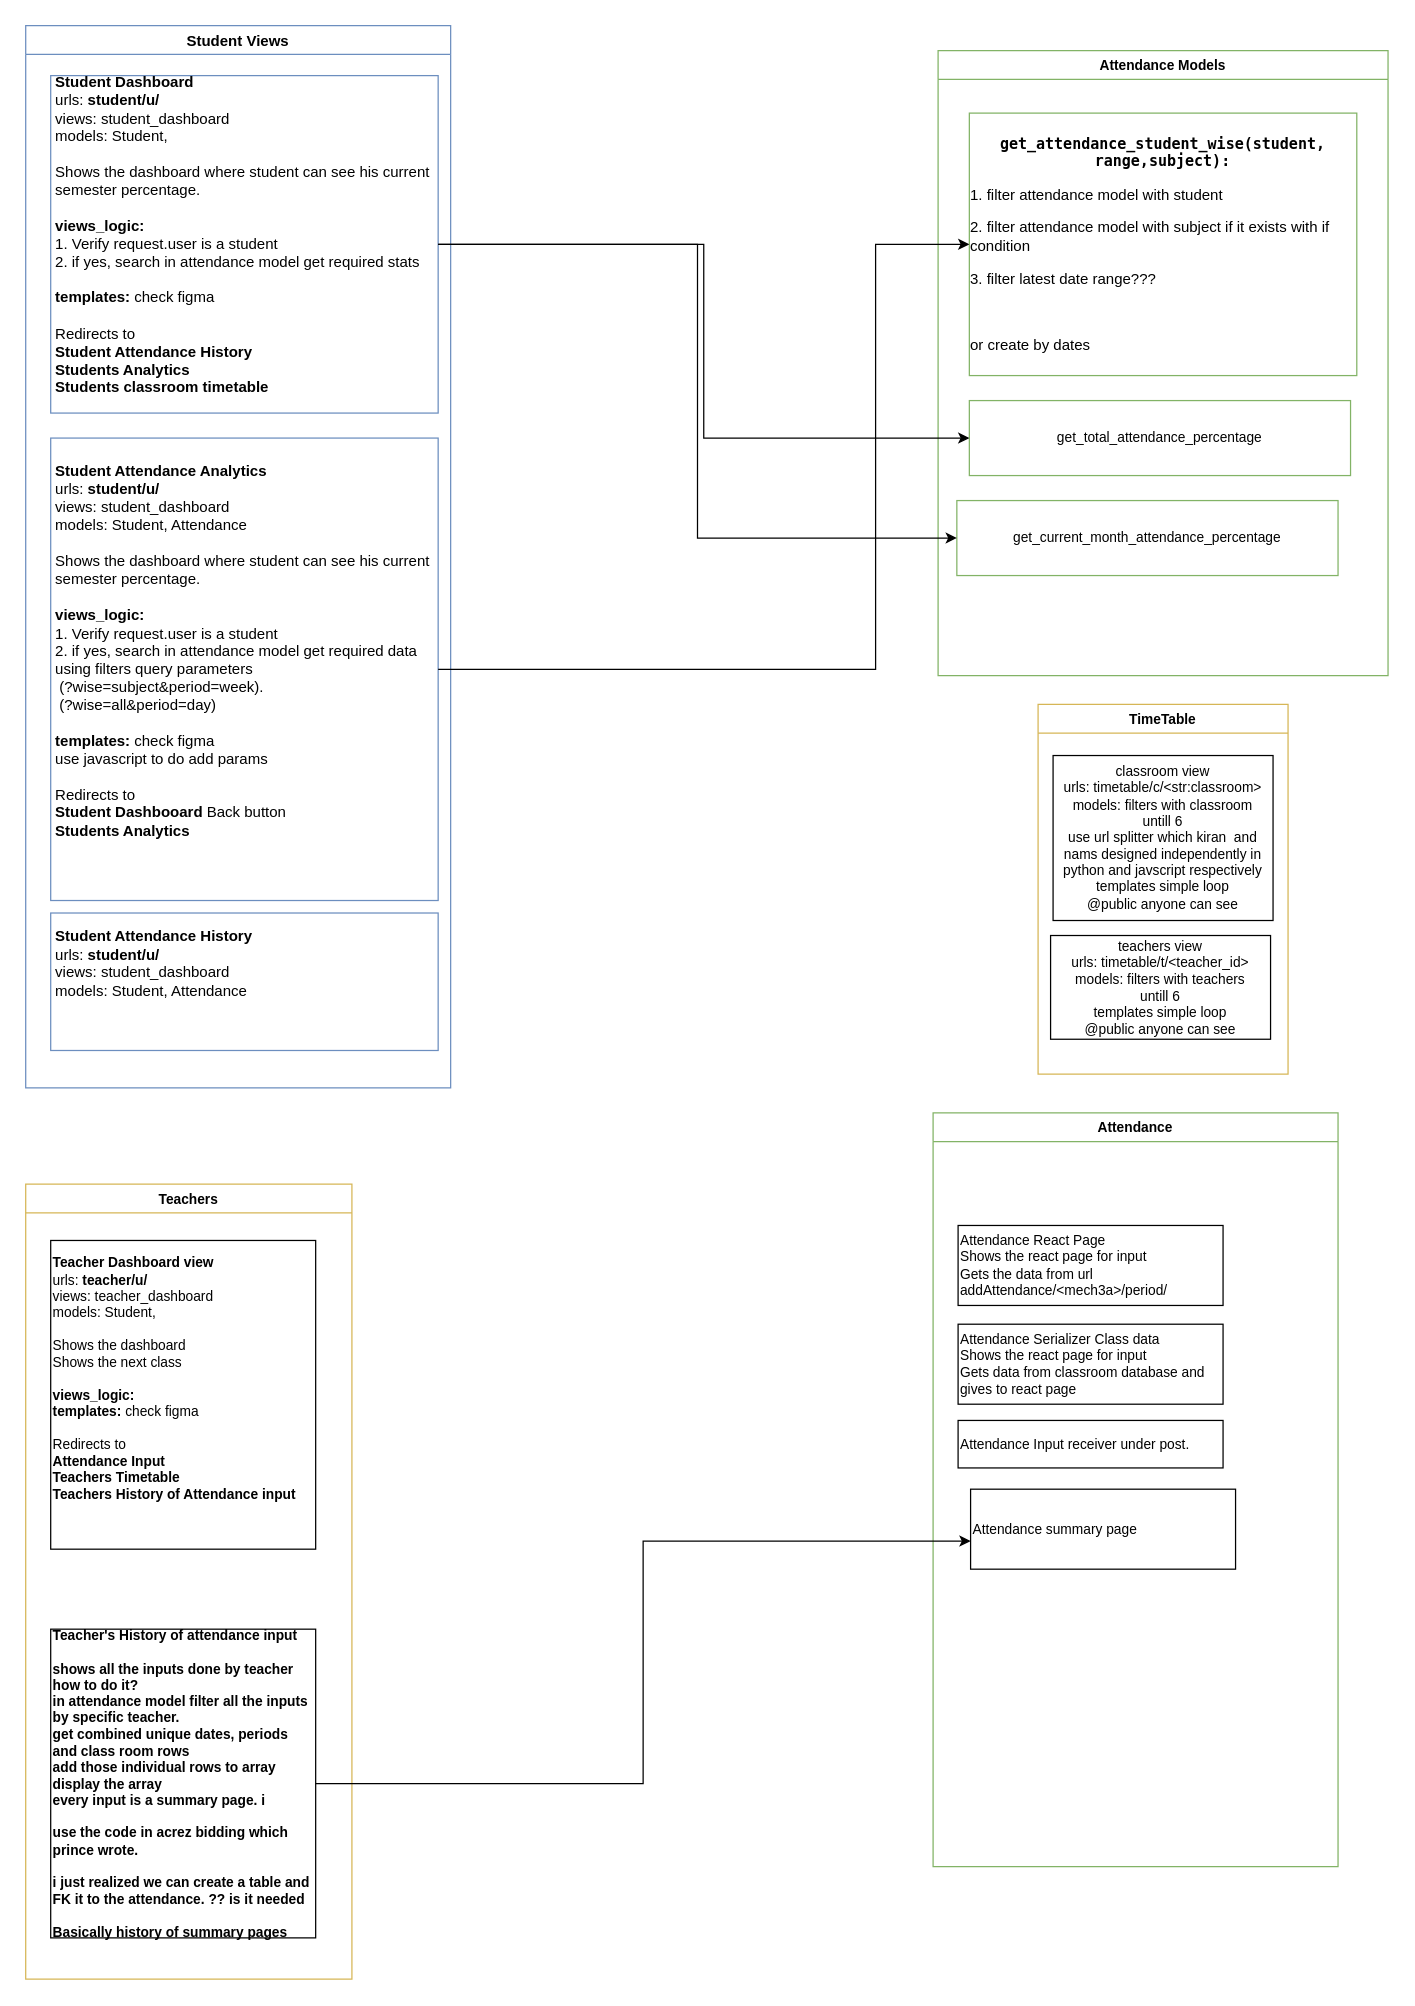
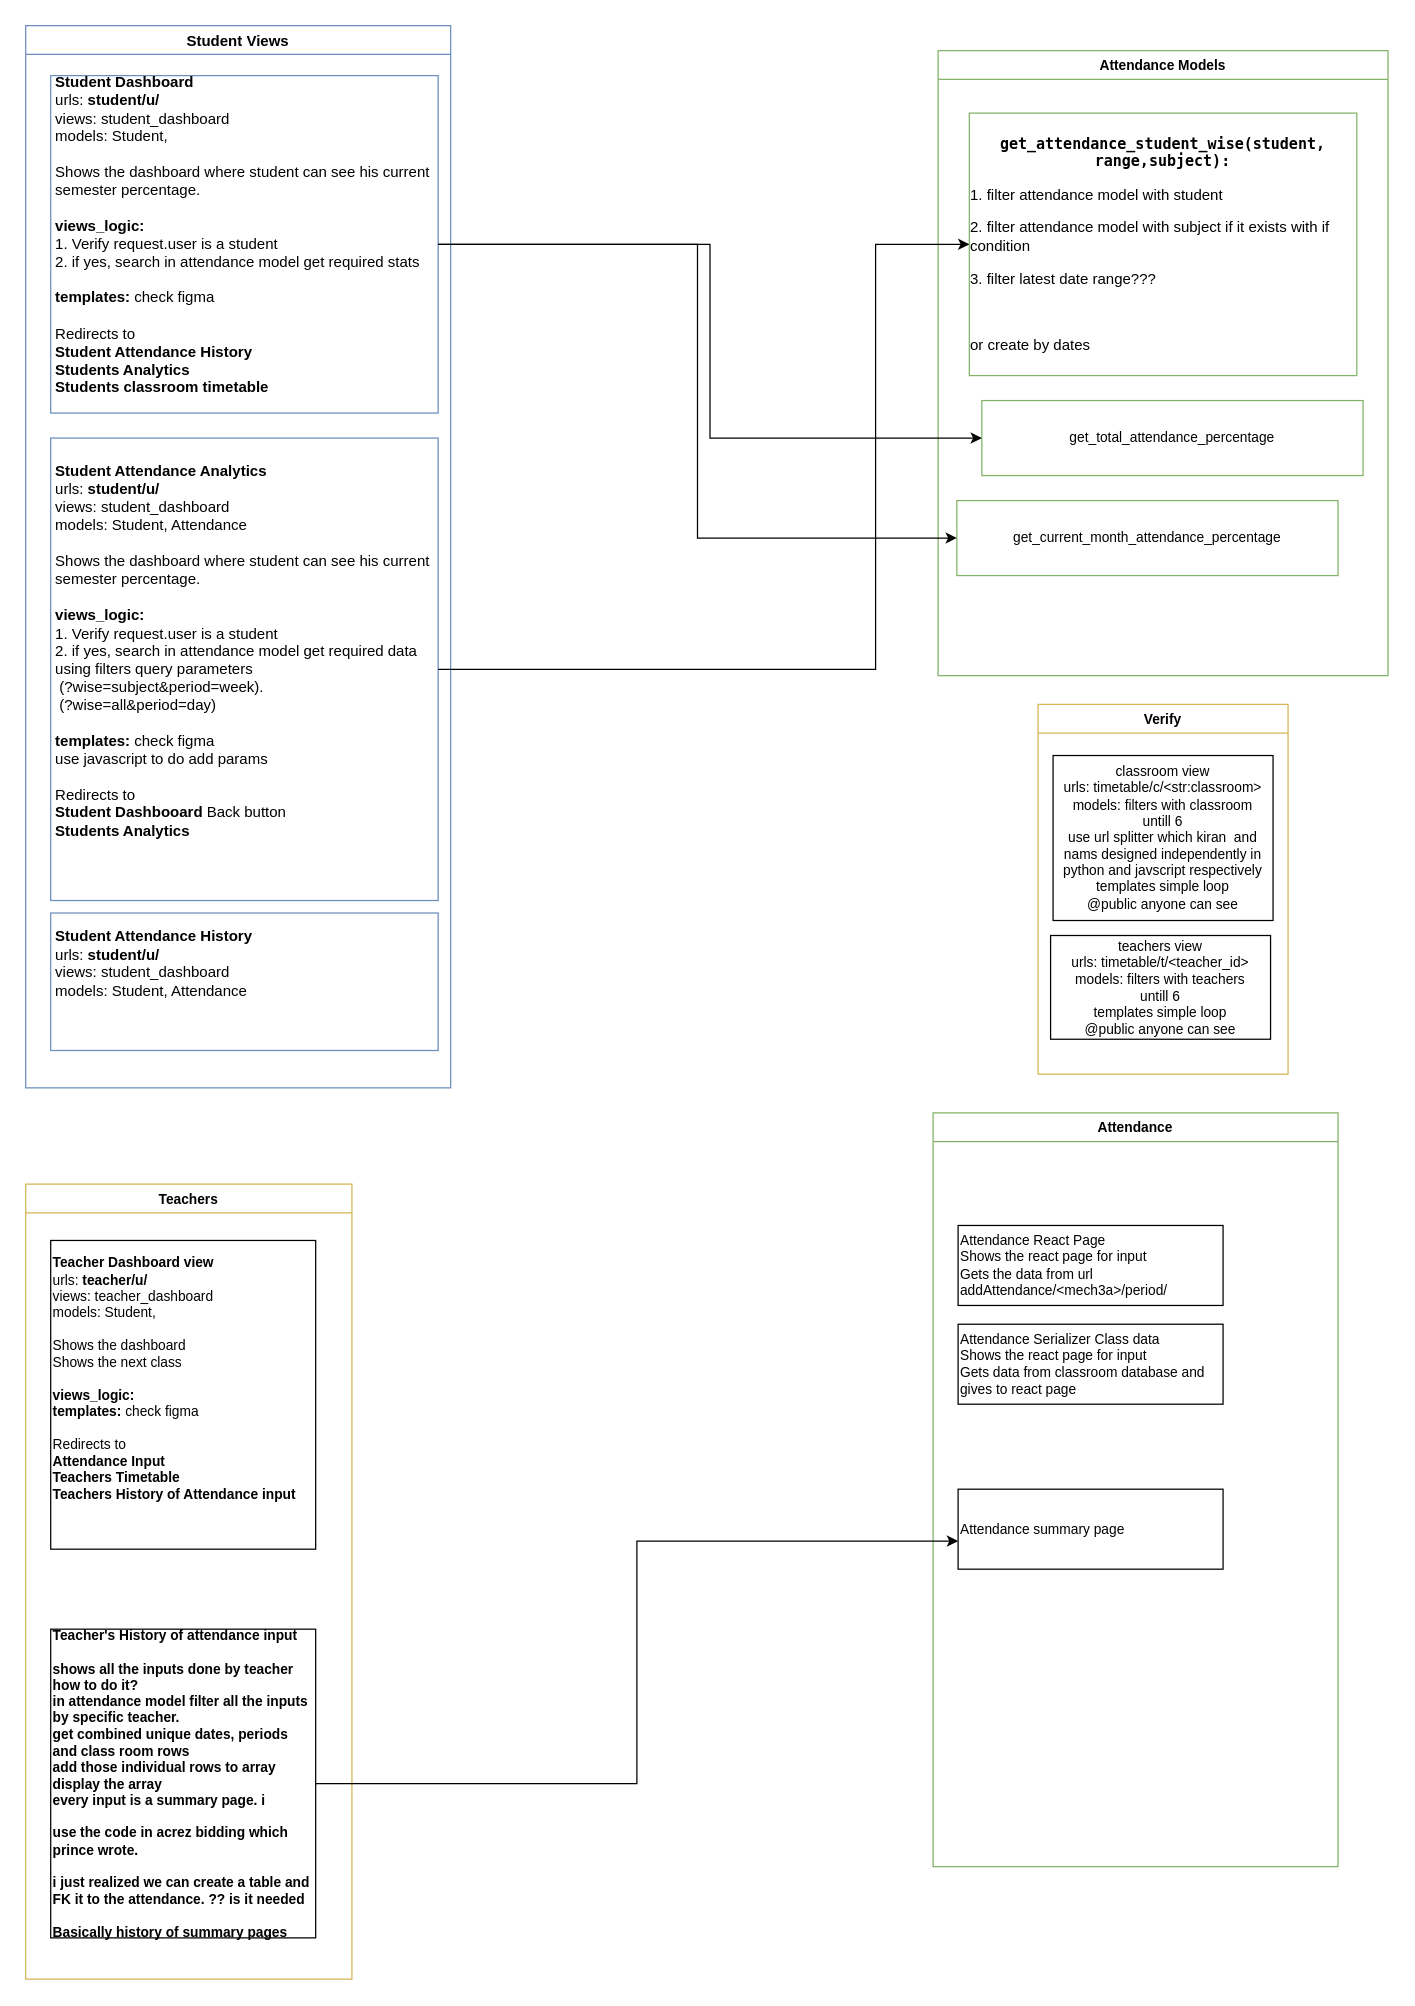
- <mxCell id="8" value="get_total_attendance_percentage" style="rounded=0;whiteSpace=wrap;html=1;shadow=0;glass=0;sketch=0;fontFamily=Helvetica;fontSize=11;fillColor=none;strokeColor=#82b366;" parent="6" vertex="1"><mxGeometry x="25" y="280" width="305" height="60" as="geometry" /></mxCell>
+ <mxCell id="8" value="get_total_attendance_percentage" style="rounded=0;whiteSpace=wrap;html=1;shadow=0;glass=0;sketch=0;fontFamily=Helvetica;fontSize=11;fillColor=none;strokeColor=#82b366;" parent="6" vertex="1"><mxGeometry x="35" y="280" width="305" height="60" as="geometry" /></mxCell>
- <mxCell id="13" value="TimeTable" style="swimlane;rounded=0;shadow=0;glass=0;sketch=0;fontFamily=Helvetica;fontSize=11;fillColor=none;strokeColor=#d6b656;gradientColor=none;swimlaneFillColor=none;" parent="1" vertex="1"><mxGeometry x="830" y="563" width="200" height="296" as="geometry" /></mxCell>
+ <mxCell id="13" value="Verify" style="swimlane;rounded=0;shadow=0;glass=0;sketch=0;fontFamily=Helvetica;fontSize=11;fillColor=none;strokeColor=#d6b656;gradientColor=none;swimlaneFillColor=none;" parent="1" vertex="1"><mxGeometry x="830" y="563" width="200" height="296" as="geometry" /></mxCell>
- <mxCell id="22" value="Attendance Input receiver under post." style="rounded=0;whiteSpace=wrap;html=1;shadow=0;glass=0;sketch=0;fontFamily=Helvetica;fontSize=11;gradientColor=none;align=left;" parent="19" vertex="1"><mxGeometry x="20" y="246" width="212" height="38" as="geometry" /></mxCell>
- <mxCell id="23" value="Attendance summary page" style="rounded=0;whiteSpace=wrap;html=1;shadow=0;glass=0;sketch=0;fontFamily=Helvetica;fontSize=11;gradientColor=none;align=left;" parent="19" vertex="1"><mxGeometry x="30" y="301" width="212" height="64" as="geometry" /></mxCell>
+ <mxCell id="23" value="Attendance summary page" style="rounded=0;whiteSpace=wrap;html=1;shadow=0;glass=0;sketch=0;fontFamily=Helvetica;fontSize=11;gradientColor=none;align=left;" parent="19" vertex="1"><mxGeometry x="20" y="301" width="212" height="64" as="geometry" /></mxCell>
